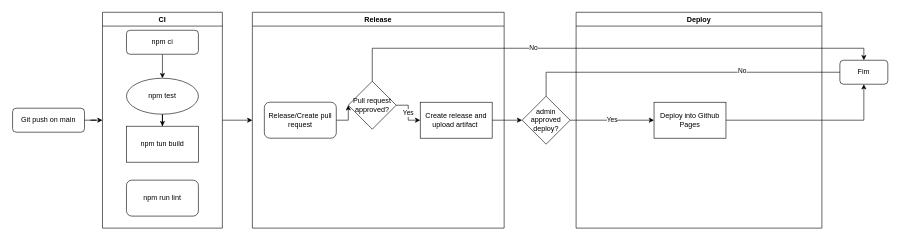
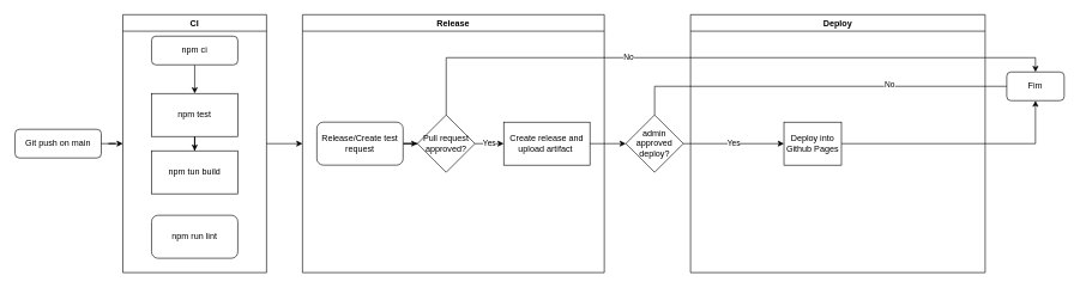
- <mxCell id="11" value="npm test" style="ellipse;whiteSpace=wrap;html=1;" vertex="1" parent="9"><mxGeometry x="40" y="110" width="120" height="60" as="geometry" /></mxCell>
+ <mxCell id="11" value="npm test" style="rounded=0;whiteSpace=wrap;html=1;" vertex="1" parent="9"><mxGeometry x="40" y="110" width="120" height="60" as="geometry" /></mxCell>
- <mxCell id="18" value="Pull request approved?" style="rhombus;whiteSpace=wrap;html=1;" vertex="1" parent="17"><mxGeometry x="160" y="115" width="80" height="80" as="geometry" /></mxCell>
+ <mxCell id="18" value="Pull request approved?" style="rhombus;whiteSpace=wrap;html=1;" vertex="1" parent="17"><mxGeometry x="160" y="140" width="80" height="80" as="geometry" /></mxCell>
- <mxCell id="22" value="Release/Create pull request" style="rounded=1;whiteSpace=wrap;html=1;" vertex="1" parent="17"><mxGeometry x="20" y="150" width="120" height="60" as="geometry" /></mxCell>
+ <mxCell id="22" value="Release/Create test request" style="rounded=1;whiteSpace=wrap;html=1;" vertex="1" parent="17"><mxGeometry x="20" y="150" width="120" height="60" as="geometry" /></mxCell>
- <mxCell id="24" value="Deploy into Github Pages" style="rounded=0;whiteSpace=wrap;html=1;" vertex="1" parent="23"><mxGeometry x="130" y="150" width="120" height="60" as="geometry" /></mxCell>
+ <mxCell id="24" value="Deploy into Github Pages" style="rounded=0;whiteSpace=wrap;html=1;" vertex="1" parent="23"><mxGeometry x="130" y="150" width="80" height="60" as="geometry" /></mxCell>
